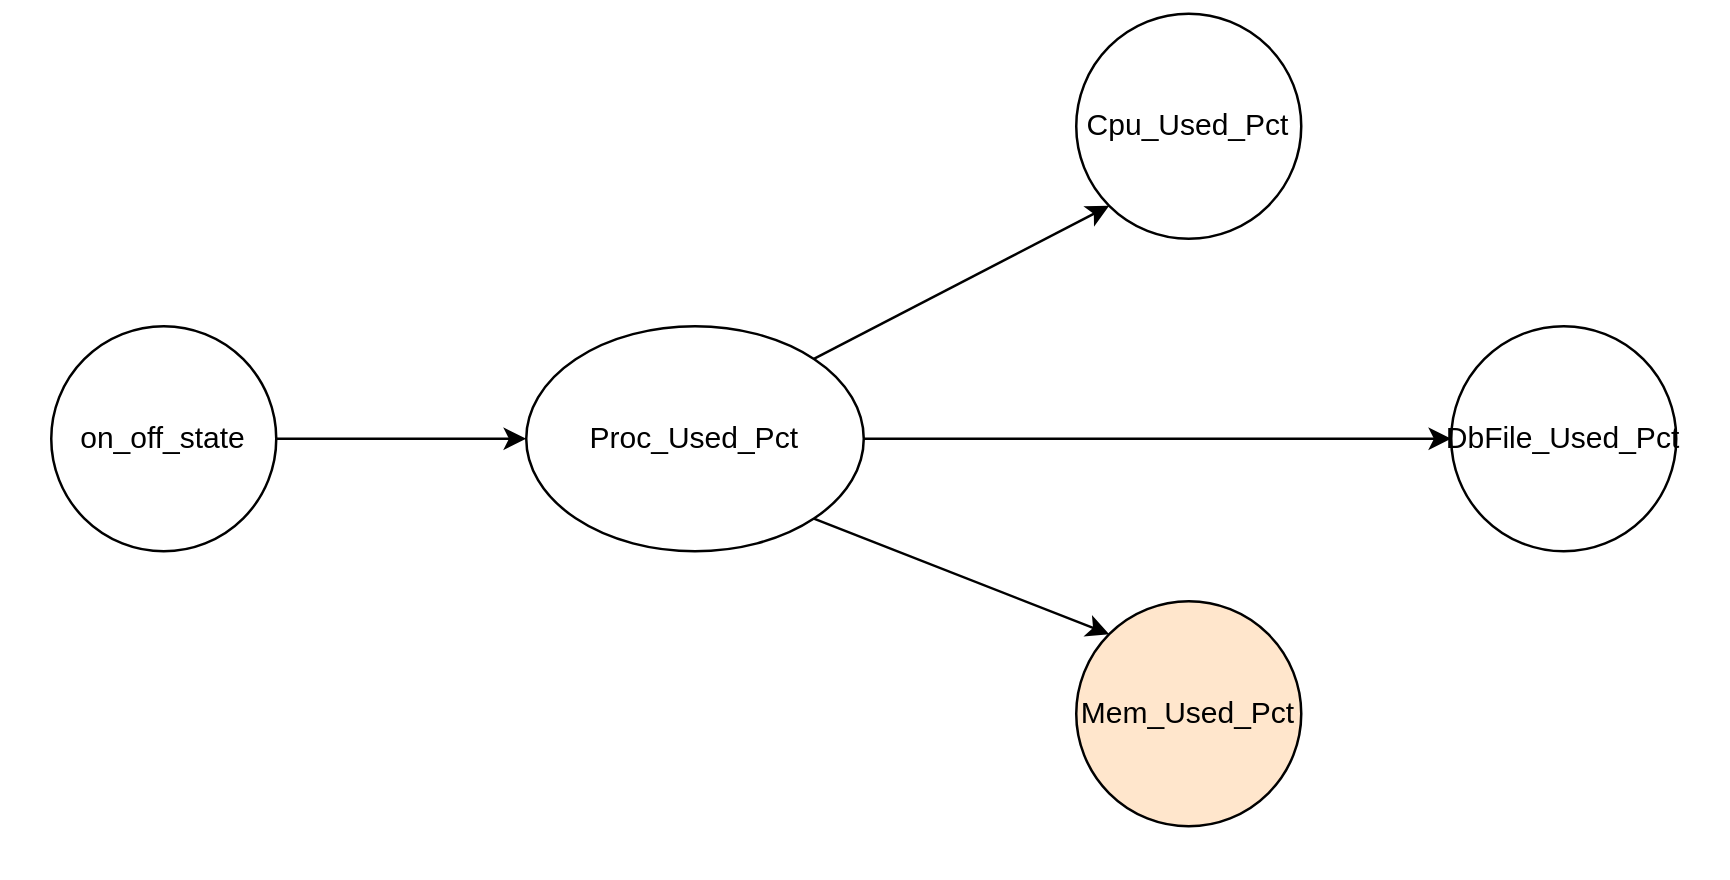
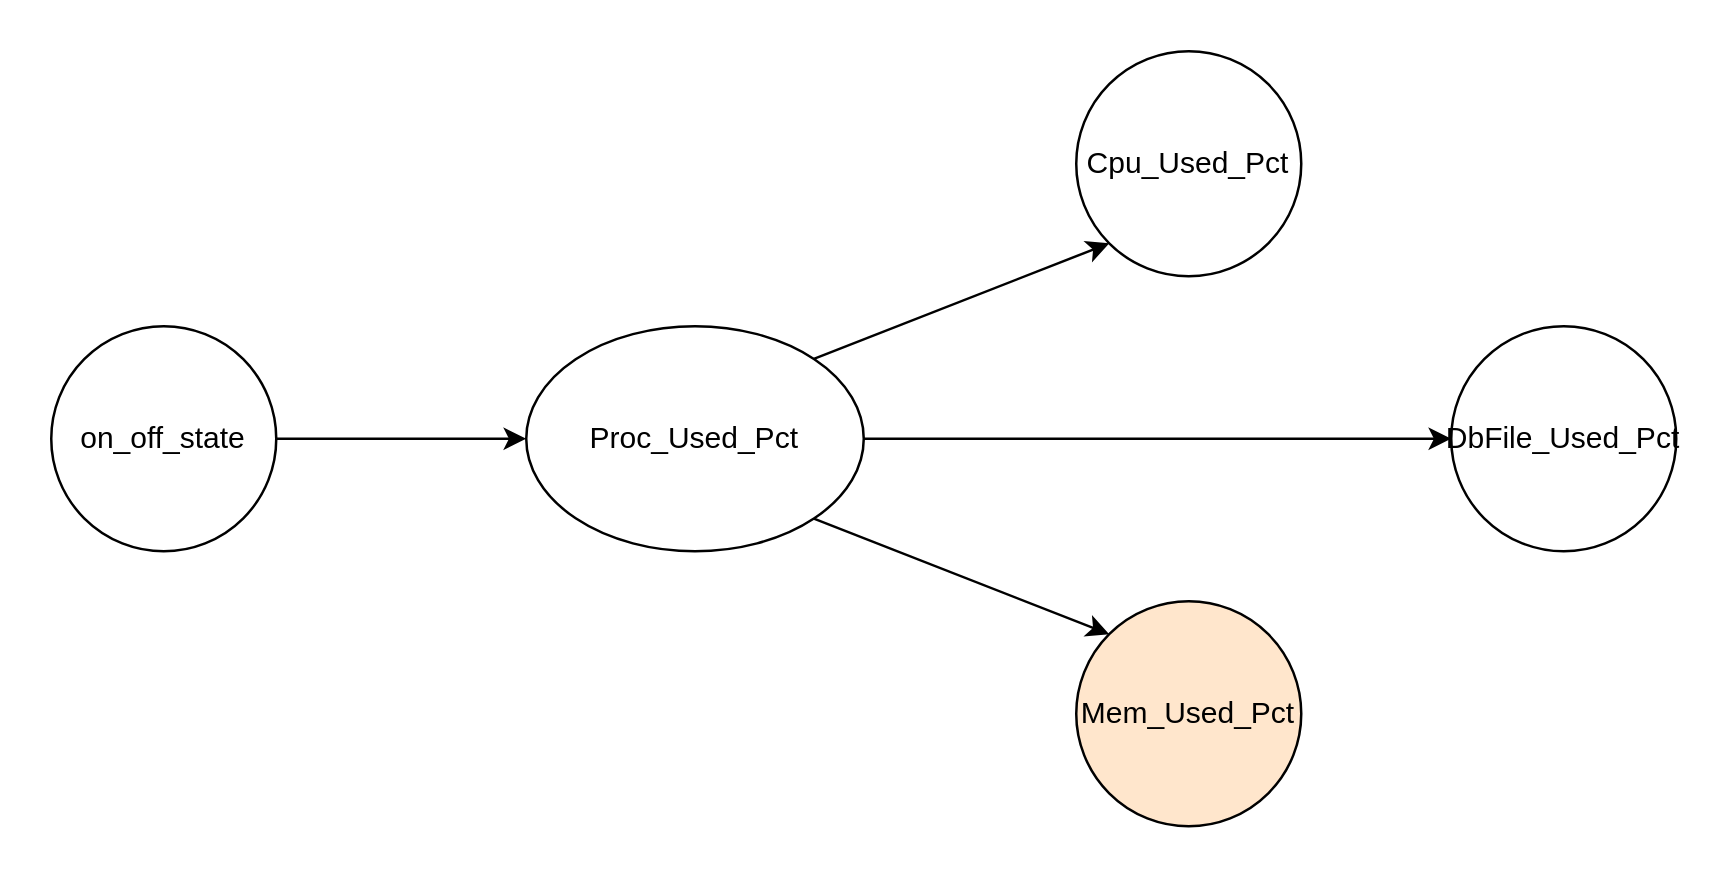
- <mxCell id="7" value="Cpu_Used_Pct" style="ellipse;whiteSpace=wrap;html=1;aspect=fixed;" vertex="1" parent="1"><mxGeometry x="430" y="5" width="90" height="90" as="geometry" /></mxCell>
+ <mxCell id="7" value="Cpu_Used_Pct" style="ellipse;whiteSpace=wrap;html=1;aspect=fixed;" vertex="1" parent="1"><mxGeometry x="430" y="20" width="90" height="90" as="geometry" /></mxCell>
